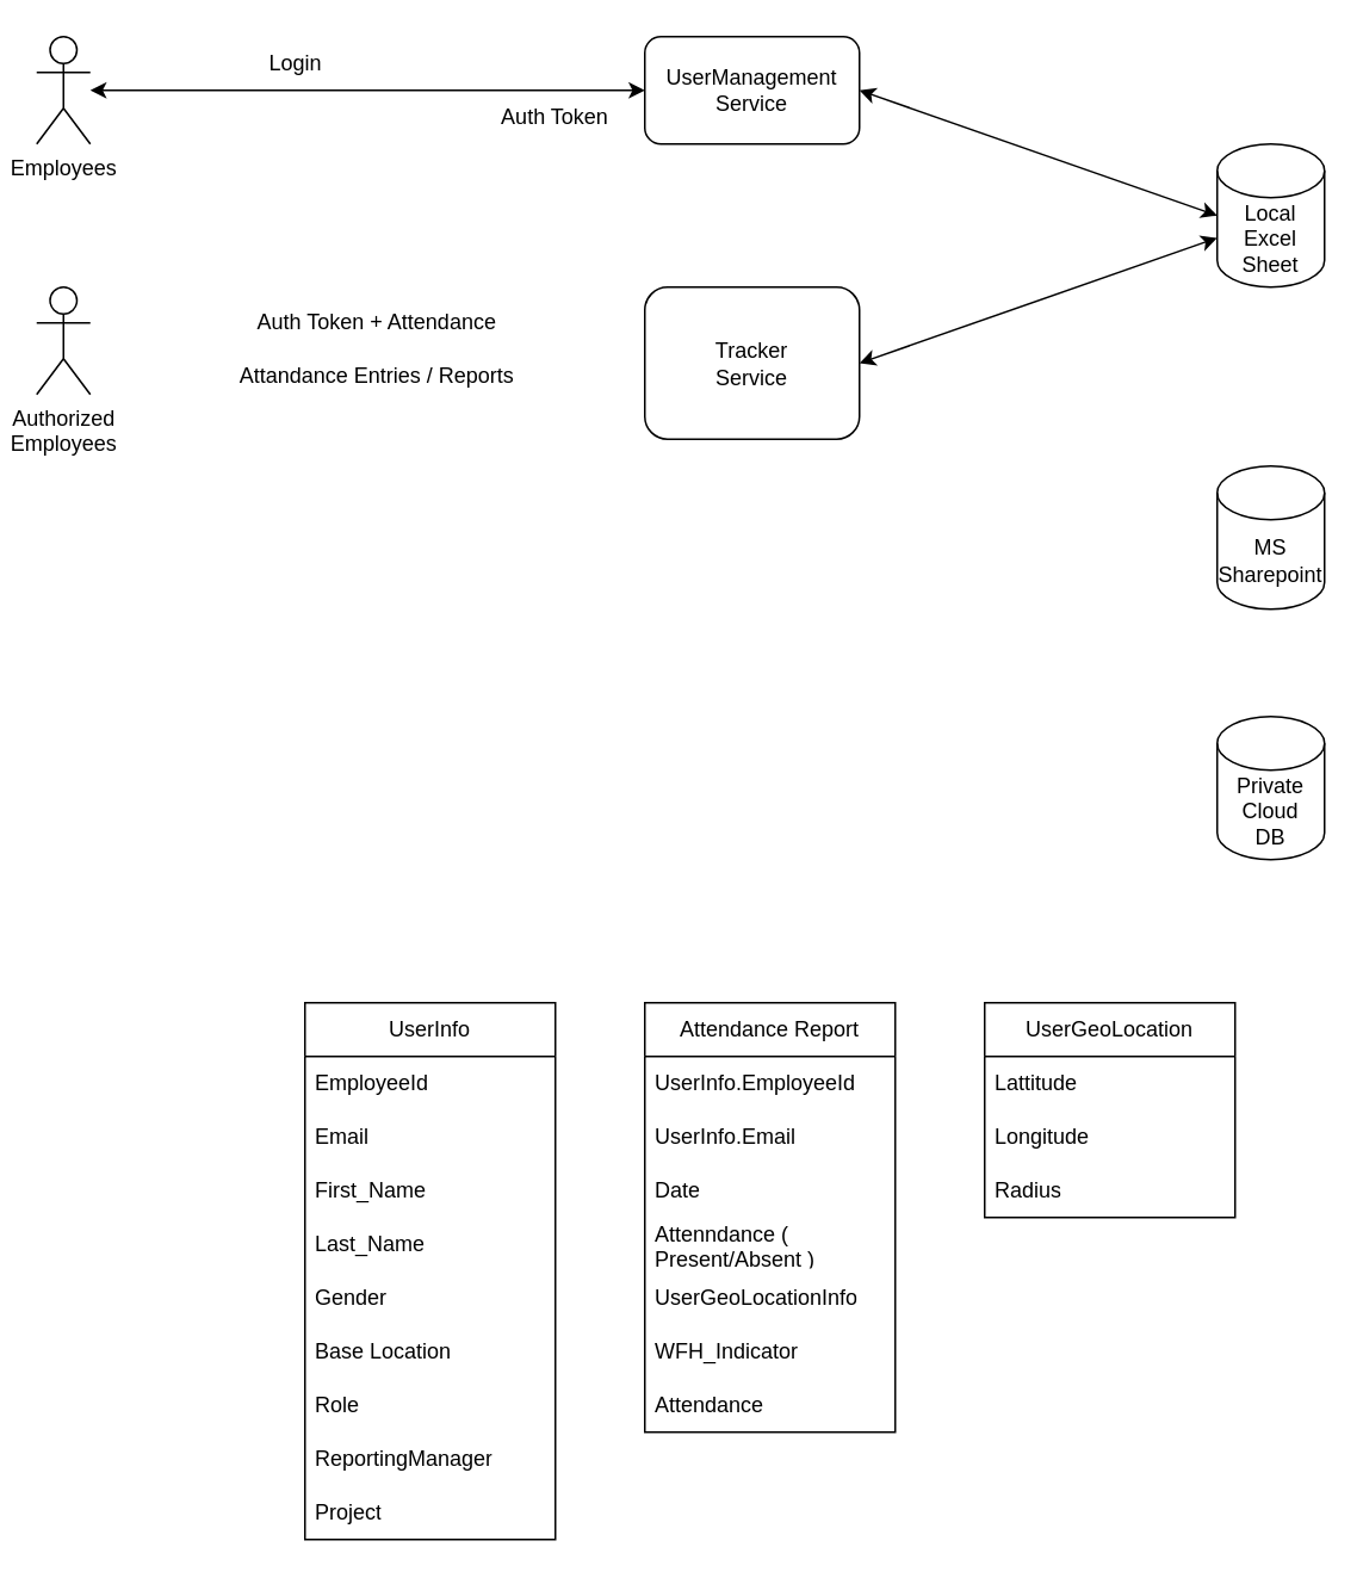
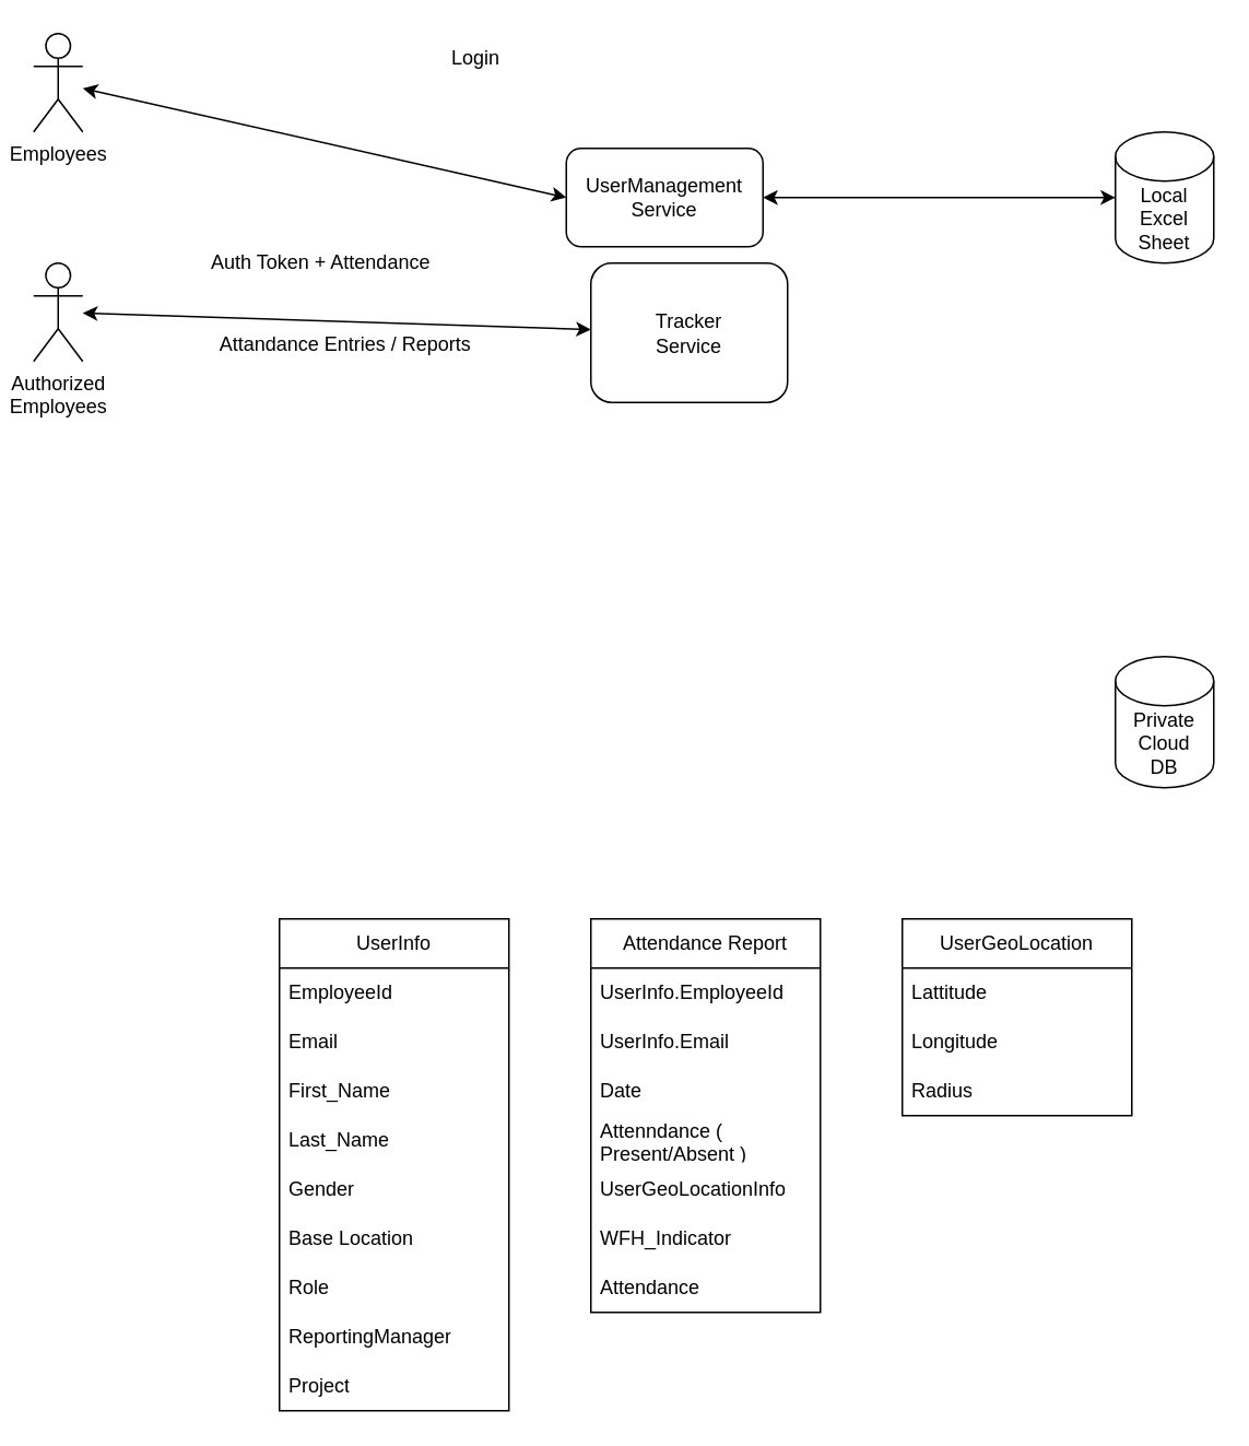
- <mxCell id="31" value="Login" style="text;html=1;strokeColor=none;fillColor=none;align=center;verticalAlign=middle;whiteSpace=wrap;rounded=0;" parent="1" vertex="1"><mxGeometry x="135" y="20" width="60" height="30" as="geometry" /></mxCell>
+ <mxCell id="31" value="Login" style="text;html=1;strokeColor=none;fillColor=none;align=center;verticalAlign=middle;whiteSpace=wrap;rounded=0;" parent="1" vertex="1"><mxGeometry x="260" y="20" width="60" height="30" as="geometry" /></mxCell>
- <mxCell id="5" value="UserManagement&lt;br&gt;Service" style="rounded=1;whiteSpace=wrap;html=1;" parent="1" vertex="1"><mxGeometry x="360" y="20" width="120" height="60" as="geometry" /></mxCell>
+ <mxCell id="5" value="UserManagement&lt;br&gt;Service" style="rounded=1;whiteSpace=wrap;html=1;" parent="1" vertex="1"><mxGeometry x="345" y="90" width="120" height="60" as="geometry" /></mxCell>
- <mxCell id="32" value="Auth Token" style="text;html=1;strokeColor=none;fillColor=none;align=center;verticalAlign=middle;whiteSpace=wrap;rounded=0;" parent="1" vertex="1"><mxGeometry x="270" y="50" width="80" height="30" as="geometry" /></mxCell>
- <mxCell id="37" value="" style="endArrow=classic;startArrow=classic;html=1;exitX=1;exitY=0.5;exitDx=0;exitDy=0;entryX=0;entryY=0;entryDx=0;entryDy=52.5;entryPerimeter=0;" parent="1" source="2" target="3" edge="1"><mxGeometry width="50" height="50" relative="1" as="geometry"><mxPoint x="510" y="310" as="sourcePoint" /><mxPoint x="560" y="260" as="targetPoint" /></mxGeometry></mxCell>
- <mxCell id="35" value="Auth Token + Attendance" style="text;html=1;align=center;verticalAlign=middle;resizable=0;points=[];autosize=1;strokeColor=none;fillColor=none;" parent="1" vertex="1"><mxGeometry x="130" y="165" width="160" height="30" as="geometry" /></mxCell>
+ <mxCell id="35" value="Auth Token + Attendance" style="text;html=1;align=center;verticalAlign=middle;resizable=0;points=[];autosize=1;strokeColor=none;fillColor=none;" parent="1" vertex="1"><mxGeometry x="115" y="145" width="160" height="30" as="geometry" /></mxCell>
+ <mxCell id="34" value="" style="endArrow=classic;startArrow=classic;html=1;" parent="1" source="33" target="2" edge="1"><mxGeometry width="50" height="50" relative="1" as="geometry"><mxPoint x="510" y="410" as="sourcePoint" /><mxPoint x="560" y="360" as="targetPoint" /></mxGeometry></mxCell>
- <mxCell id="4" value="MS Sharepoint" style="shape=cylinder3;whiteSpace=wrap;html=1;boundedLbl=1;backgroundOutline=1;size=15;" parent="1" vertex="1"><mxGeometry x="680" y="260" width="60" height="80" as="geometry" /></mxCell>
